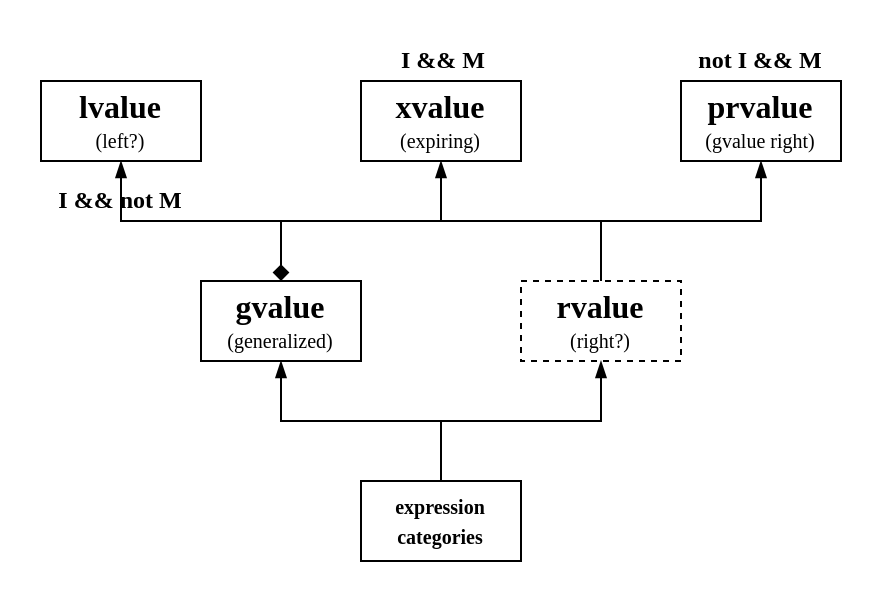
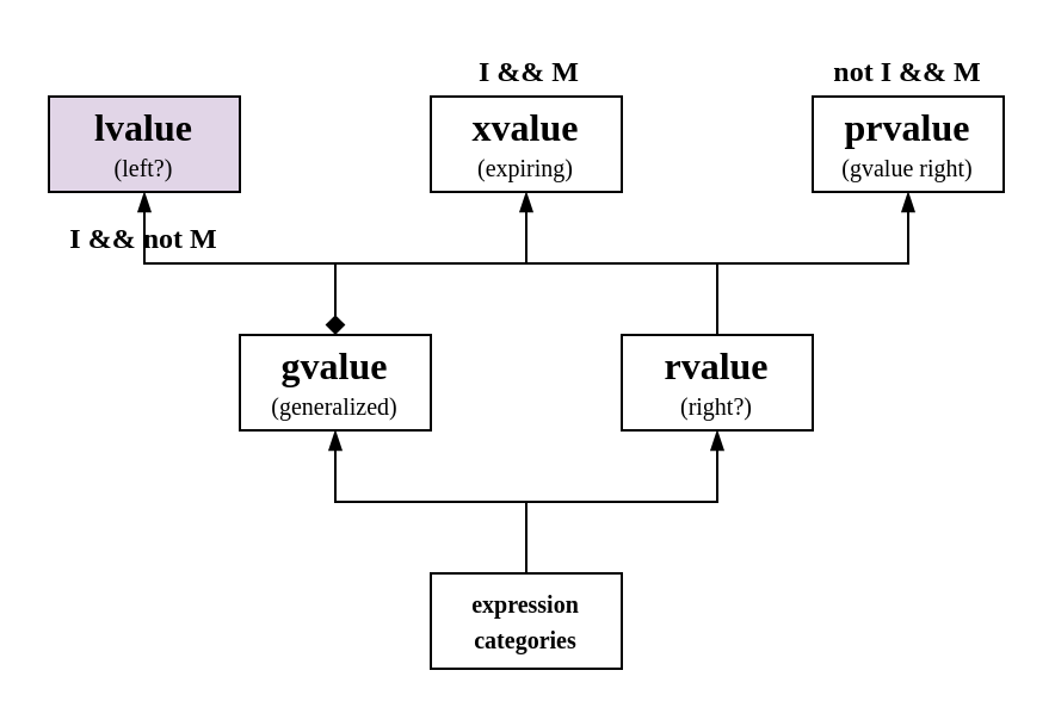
- <mxCell id="10" value="&lt;font style=&quot;&quot; face=&quot;Verdana&quot;&gt;&lt;span style=&quot;font-size: 16px; font-weight: bold;&quot;&gt;lvalue&lt;/span&gt;&lt;br&gt;&lt;font style=&quot;font-size: 10px;&quot;&gt;(left?)&lt;/font&gt;&lt;br&gt;&lt;/font&gt;" style="rounded=0;whiteSpace=wrap;html=1;" parent="1" vertex="1"><mxGeometry x="20" y="40" width="80" height="40" as="geometry" /></mxCell>
+ <mxCell id="10" value="&lt;font style=&quot;&quot; face=&quot;Verdana&quot;&gt;&lt;span style=&quot;font-size: 16px; font-weight: bold;&quot;&gt;lvalue&lt;/span&gt;&lt;br&gt;&lt;font style=&quot;font-size: 10px;&quot;&gt;(left?)&lt;/font&gt;&lt;br&gt;&lt;/font&gt;" style="rounded=0;whiteSpace=wrap;html=1;fillColor=#e1d5e7;" parent="1" vertex="1"><mxGeometry x="20" y="40" width="80" height="40" as="geometry" /></mxCell>
- <mxCell id="5" value="&lt;font style=&quot;&quot; face=&quot;Verdana&quot;&gt;&lt;span style=&quot;font-size: 16px; font-weight: bold;&quot;&gt;rvalue&lt;/span&gt;&lt;br&gt;&lt;font style=&quot;font-size: 10px;&quot;&gt;(right?)&lt;/font&gt;&lt;br&gt;&lt;/font&gt;" style="rounded=0;whiteSpace=wrap;html=1;dashed=1;" parent="1" vertex="1"><mxGeometry x="260" y="140" width="80" height="40" as="geometry" /></mxCell>
+ <mxCell id="5" value="&lt;font style=&quot;&quot; face=&quot;Verdana&quot;&gt;&lt;span style=&quot;font-size: 16px; font-weight: bold;&quot;&gt;rvalue&lt;/span&gt;&lt;br&gt;&lt;font style=&quot;font-size: 10px;&quot;&gt;(right?)&lt;/font&gt;&lt;br&gt;&lt;/font&gt;" style="rounded=0;whiteSpace=wrap;html=1;" parent="1" vertex="1"><mxGeometry x="260" y="140" width="80" height="40" as="geometry" /></mxCell>
